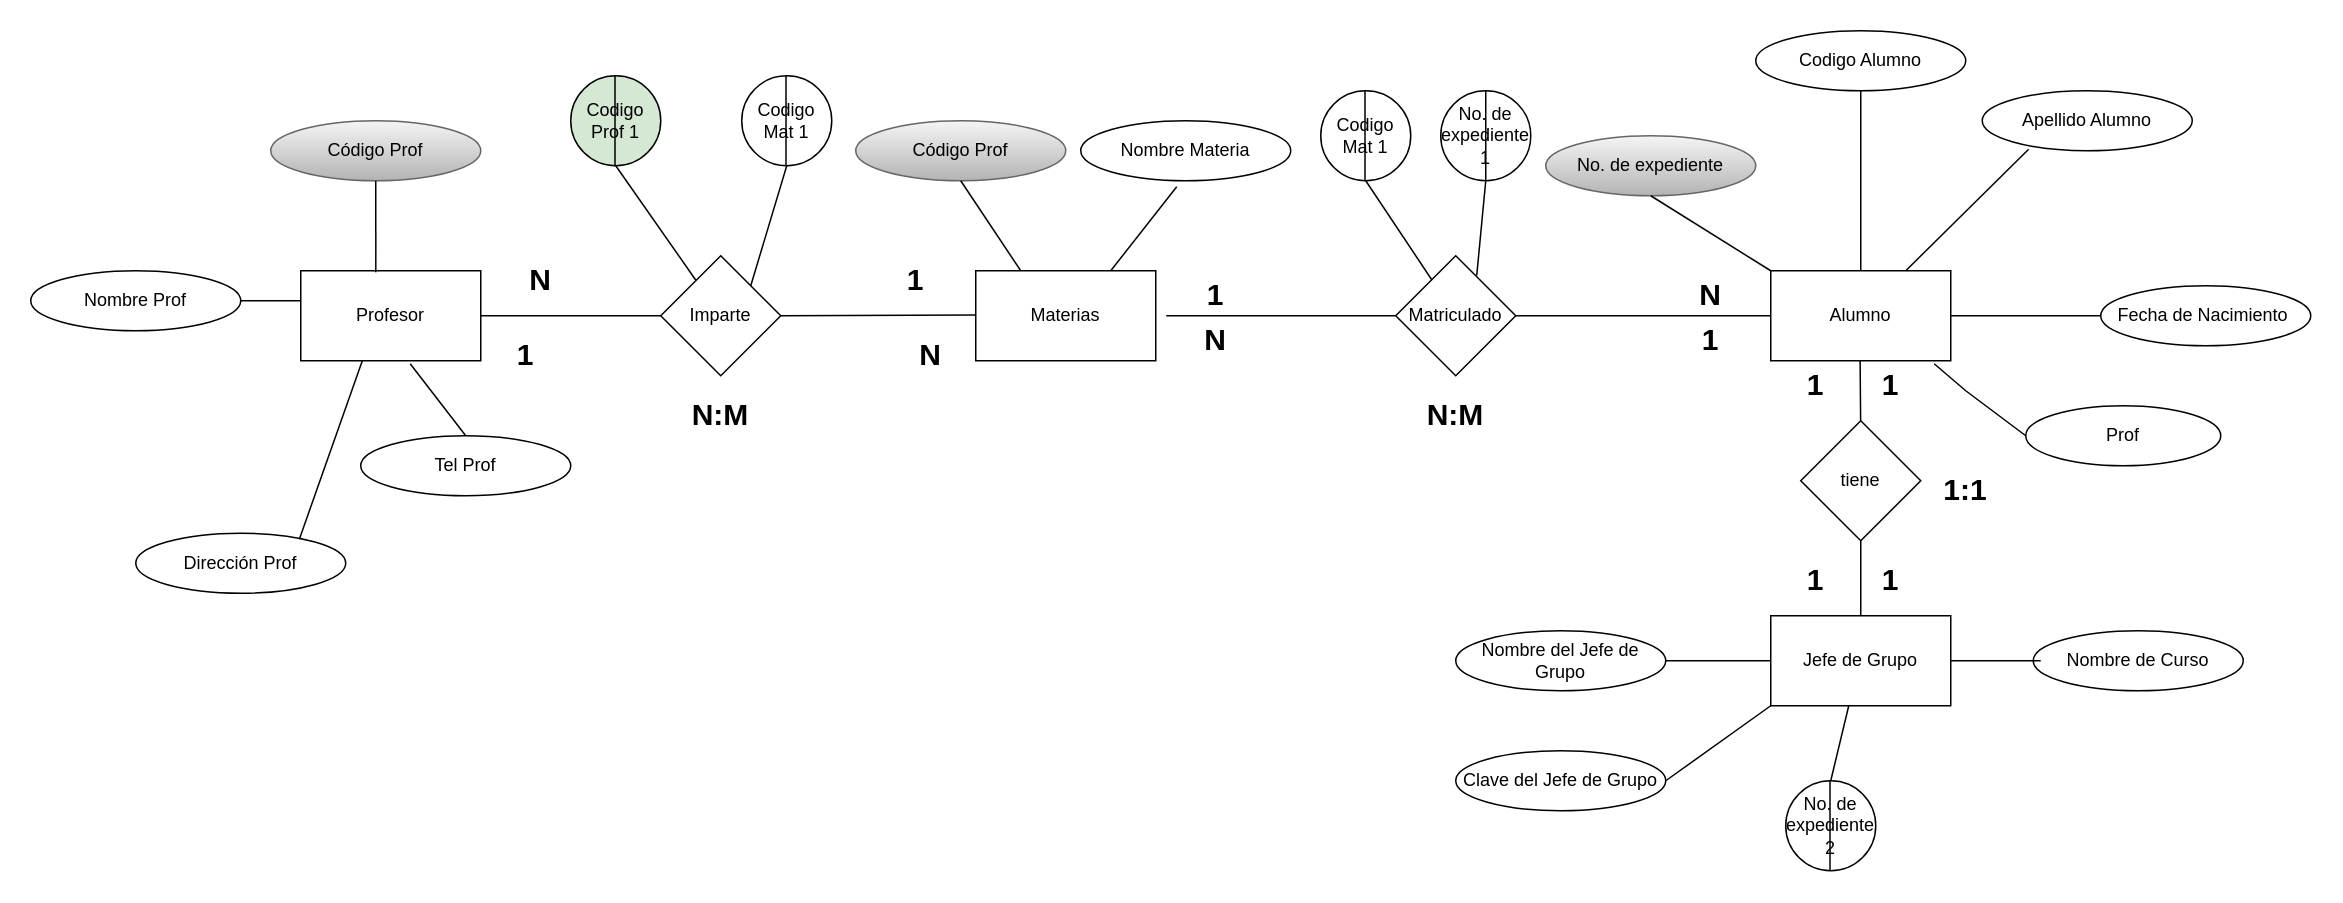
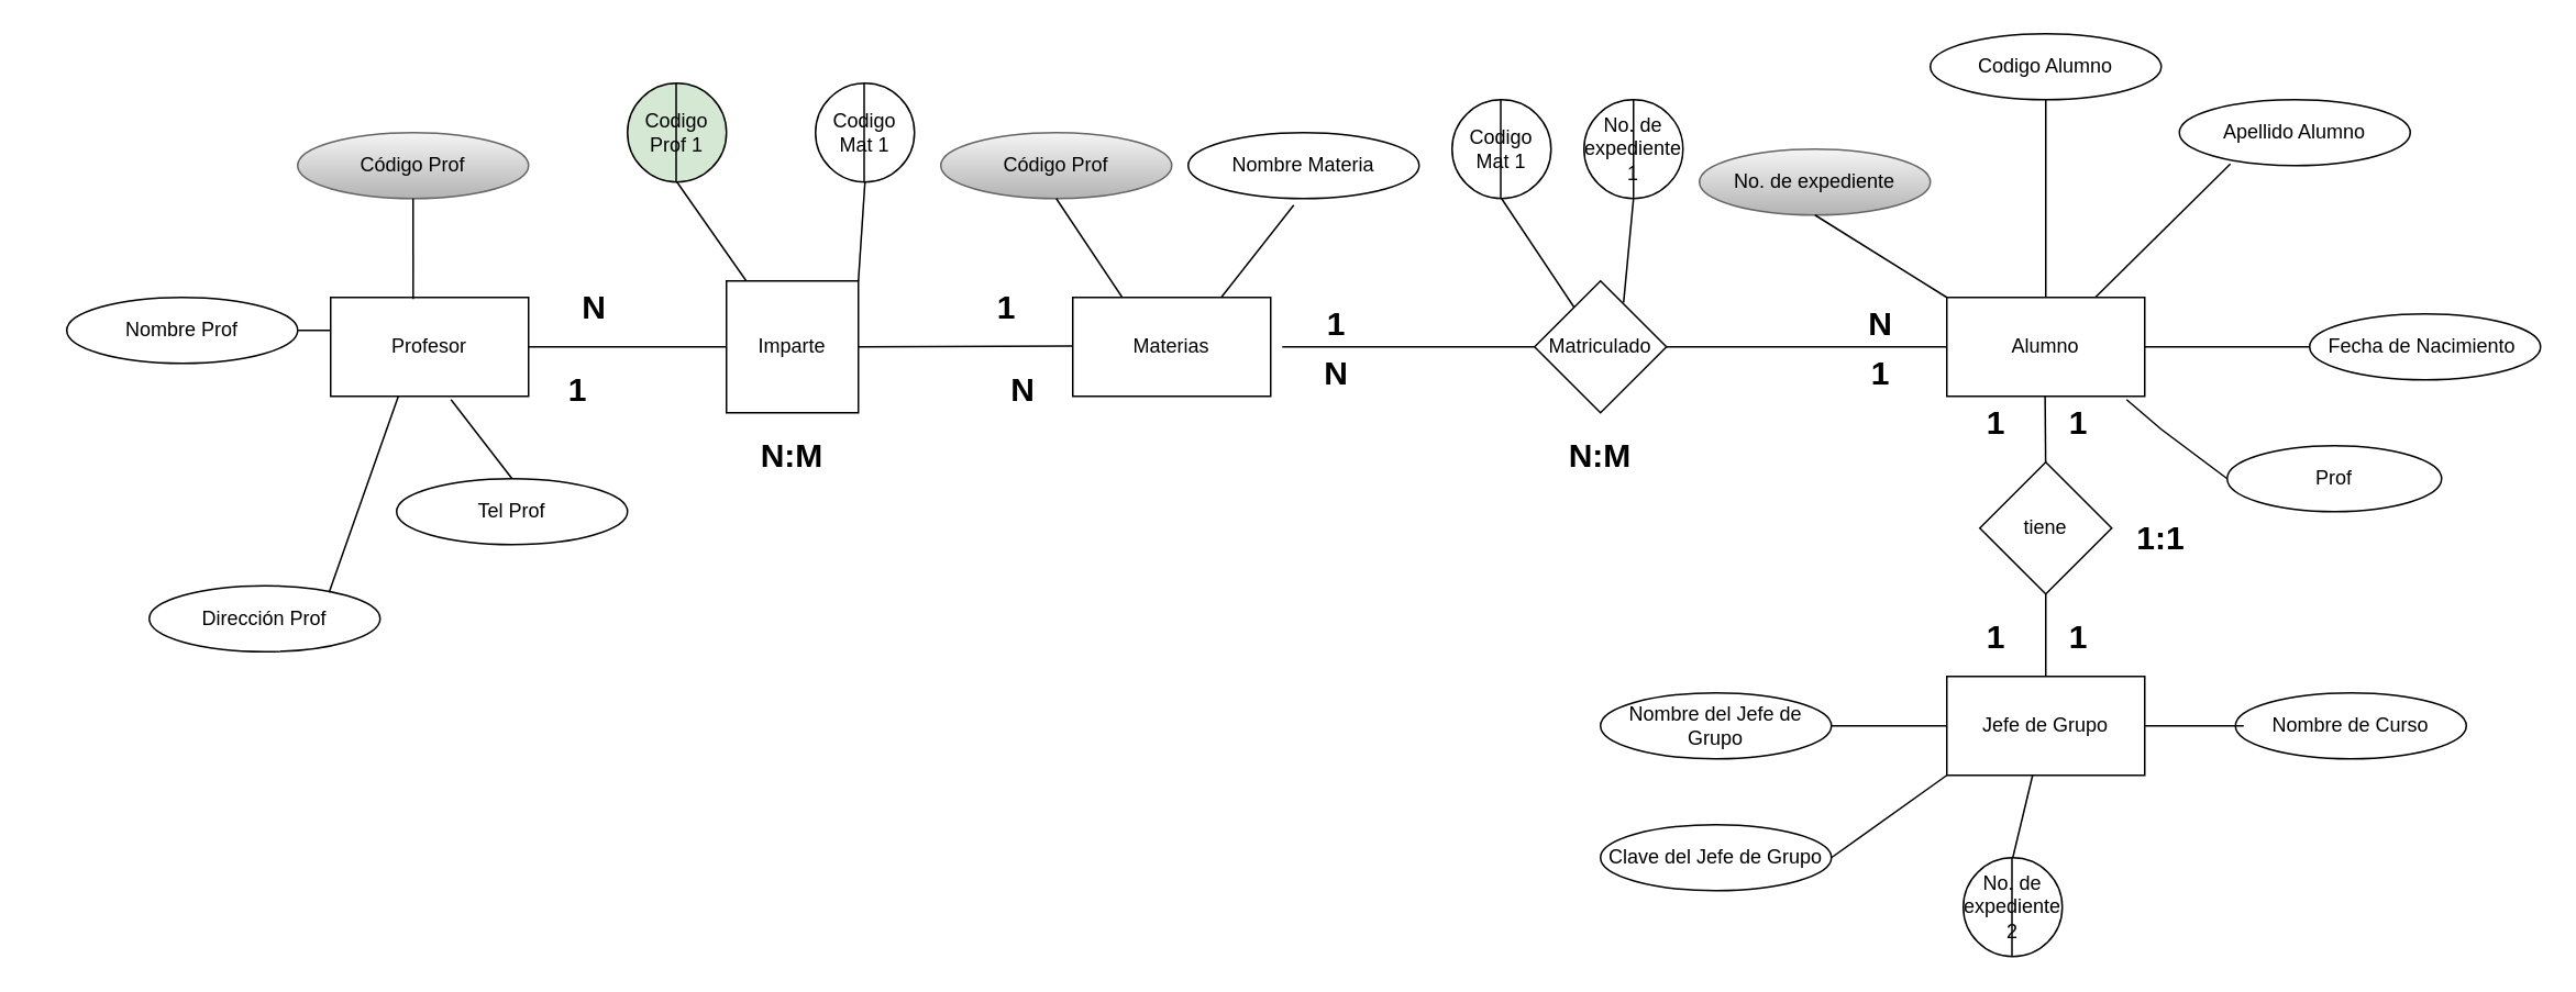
- <mxCell id="11" value="Nombre Prof" style="ellipse;whiteSpace=wrap;html=1;" parent="1" vertex="1"><mxGeometry x="20" y="180" width="140" height="40" as="geometry" /></mxCell>
+ <mxCell id="11" value="Nombre Prof" style="ellipse;whiteSpace=wrap;html=1;" parent="1" vertex="1"><mxGeometry x="40" y="180" width="140" height="40" as="geometry" /></mxCell>
- <mxCell id="6" value="Imparte" style="rhombus;whiteSpace=wrap;html=1;" parent="1" vertex="1"><mxGeometry x="440" y="170" width="80" height="80" as="geometry" /></mxCell>
+ <mxCell id="6" value="Imparte" style="whiteSpace=wrap;html=1;rounded=0;" parent="1" vertex="1"><mxGeometry x="440" y="170" width="80" height="80" as="geometry" /></mxCell>
